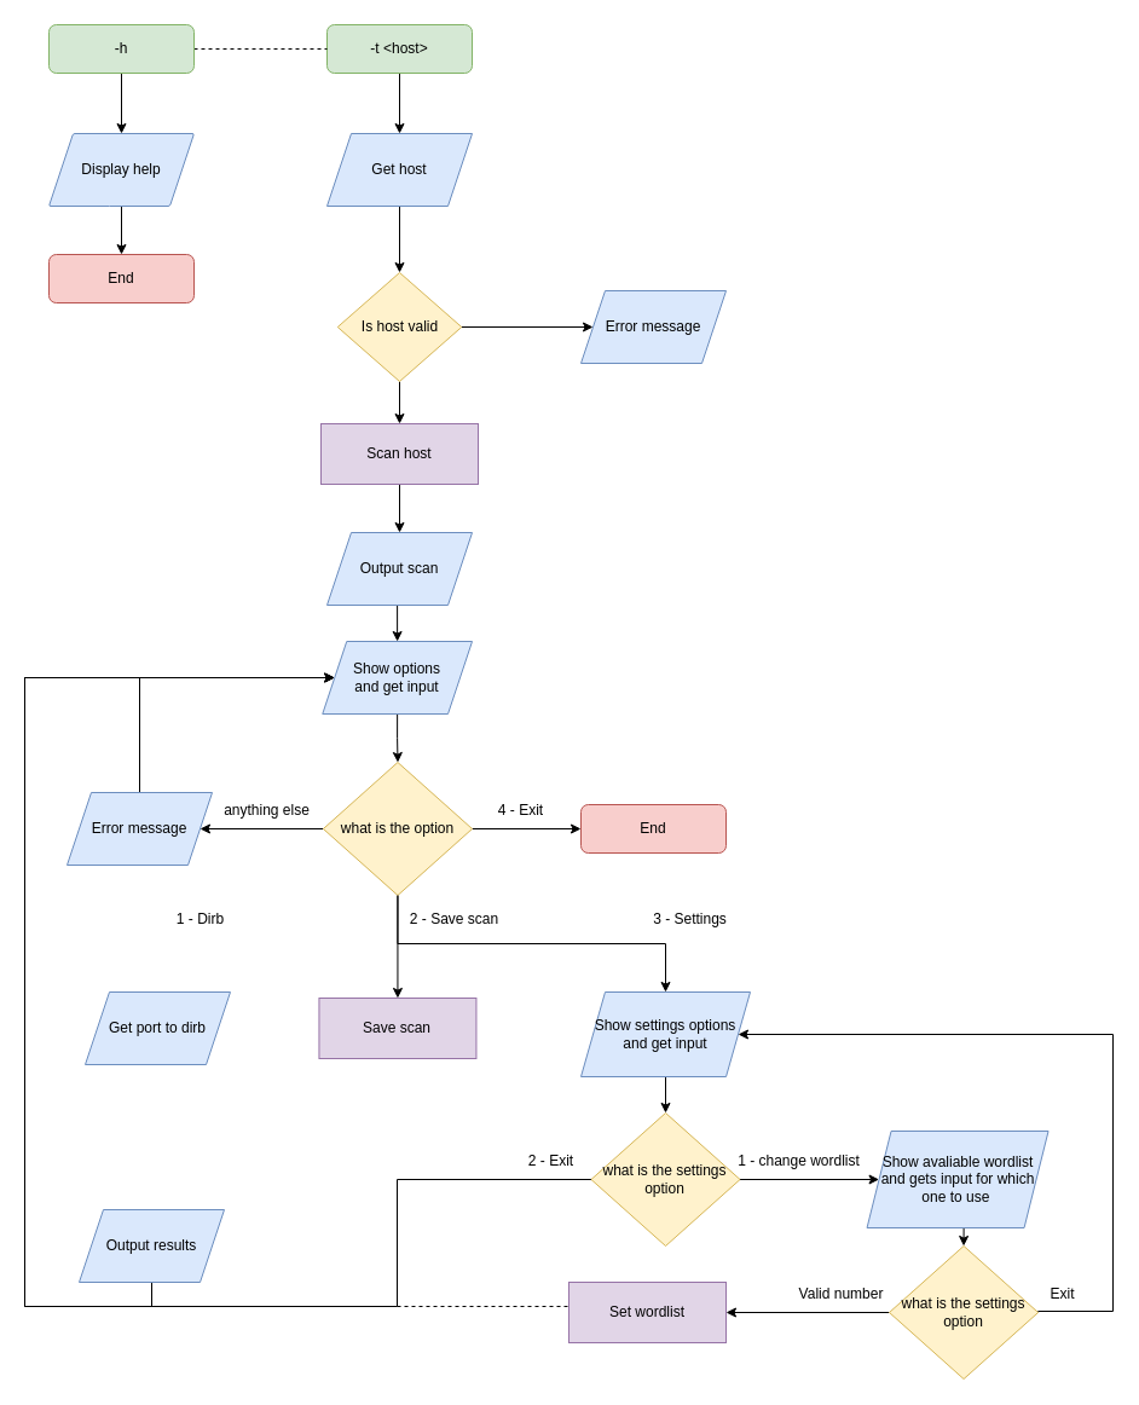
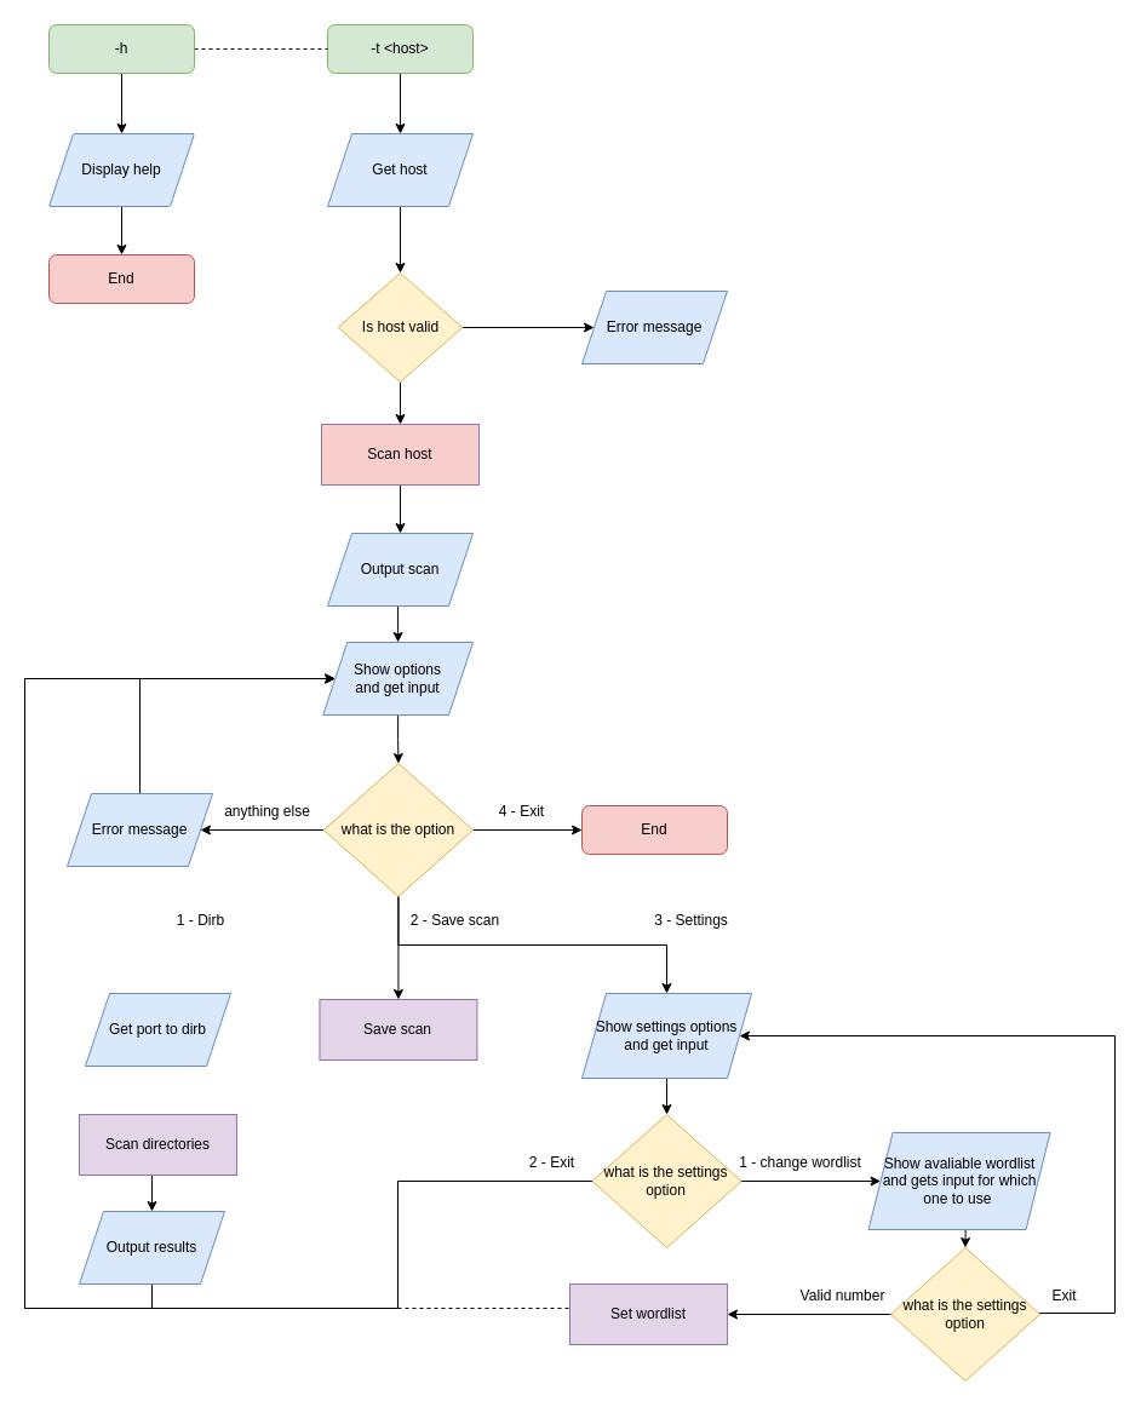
- <mxCell id="16" value="Scan host" style="whiteSpace=wrap;html=1;fillColor=#e1d5e7;strokeColor=#9673a6;" vertex="1" parent="1"><mxGeometry x="265" y="350" width="130" height="50" as="geometry" /></mxCell>
+ <mxCell id="16" value="Scan host" style="whiteSpace=wrap;html=1;fillColor=#f8cecc;strokeColor=#9673a6;" vertex="1" parent="1"><mxGeometry x="265" y="350" width="130" height="50" as="geometry" /></mxCell>
+ <mxCell id="37" value="Scan directories" style="whiteSpace=wrap;html=1;fillColor=#e1d5e7;strokeColor=#9673a6;" vertex="1" parent="1"><mxGeometry x="65" y="920" width="130" height="50" as="geometry" /></mxCell>
+ <mxCell id="36" style="edgeStyle=orthogonalEdgeStyle;rounded=0;orthogonalLoop=1;jettySize=auto;html=1;exitX=0.5;exitY=1;exitDx=0;exitDy=0;entryX=0.5;entryY=0;entryDx=0;entryDy=0;endArrow=classic;endFill=1;" edge="1" parent="1" source="37" target="39"><mxGeometry relative="1" as="geometry" /></mxCell>
